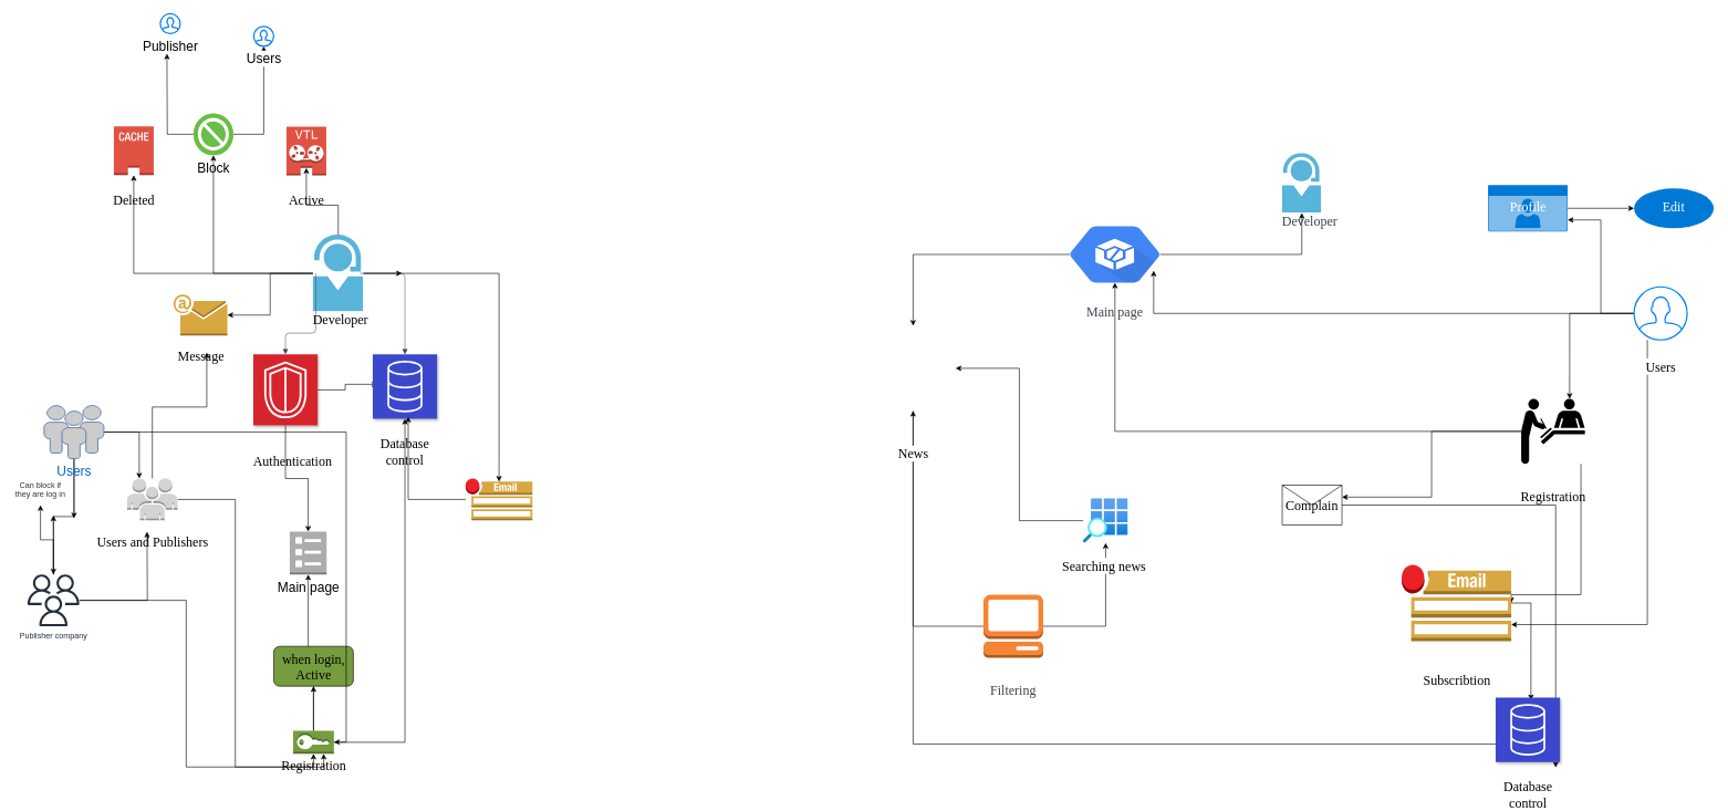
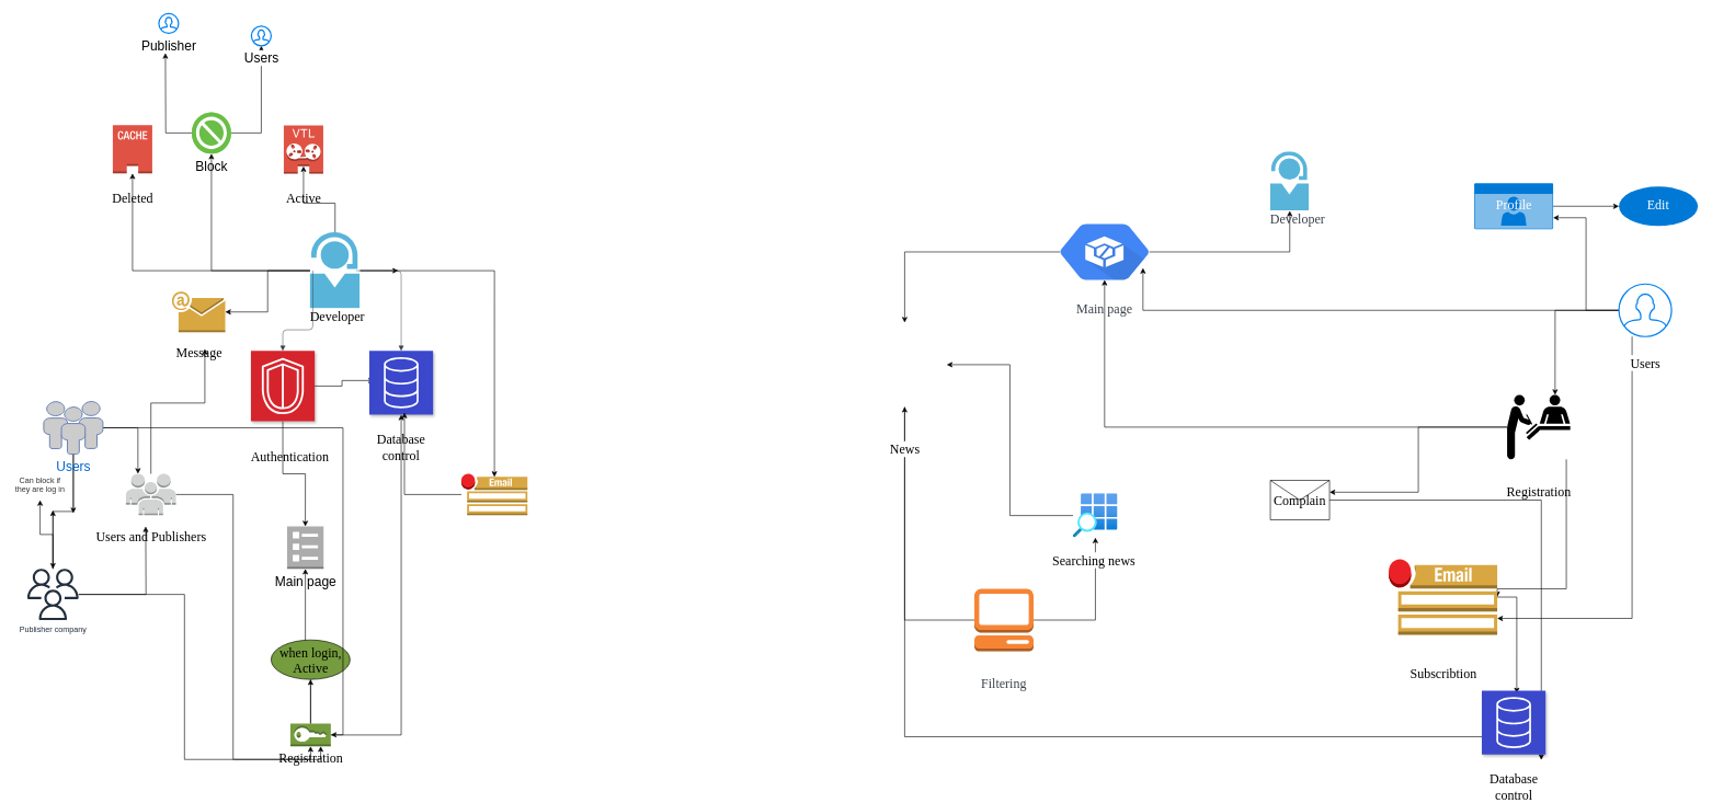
- <mxCell id="57" value="when login, Active" style="whiteSpace=wrap;html=1;fontSize=20;fontFamily=Times New Roman;fillColor=#759C3E;dashed=0;gradientColor=none;rounded=1;" vertex="1" parent="1"><mxGeometry x="411.75" y="972.75" width="120" height="60" as="geometry" /></mxCell>
+ <mxCell id="57" value="when login, Active" style="ellipse;whiteSpace=wrap;html=1;fontSize=20;fontFamily=Times New Roman;fillColor=#759C3E;dashed=0;gradientColor=none;" vertex="1" parent="1"><mxGeometry x="411.75" y="972.75" width="120" height="60" as="geometry" /></mxCell>
